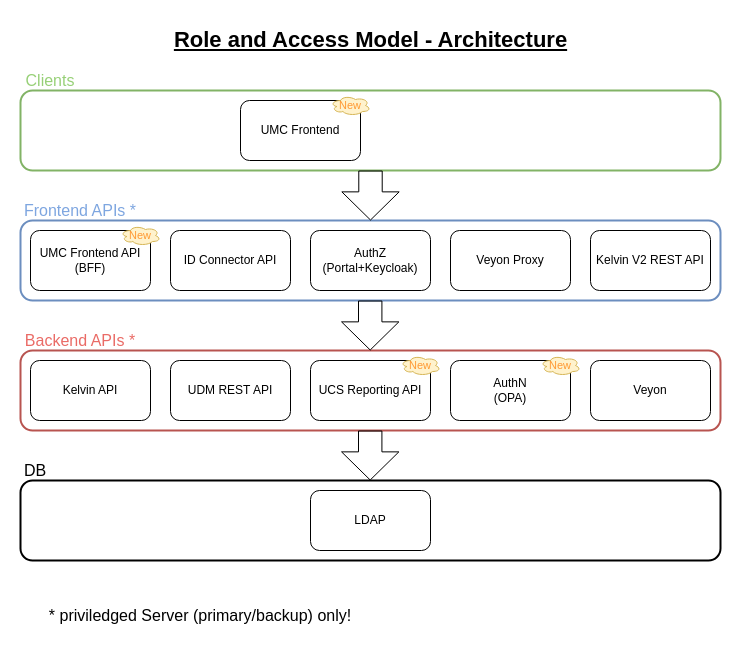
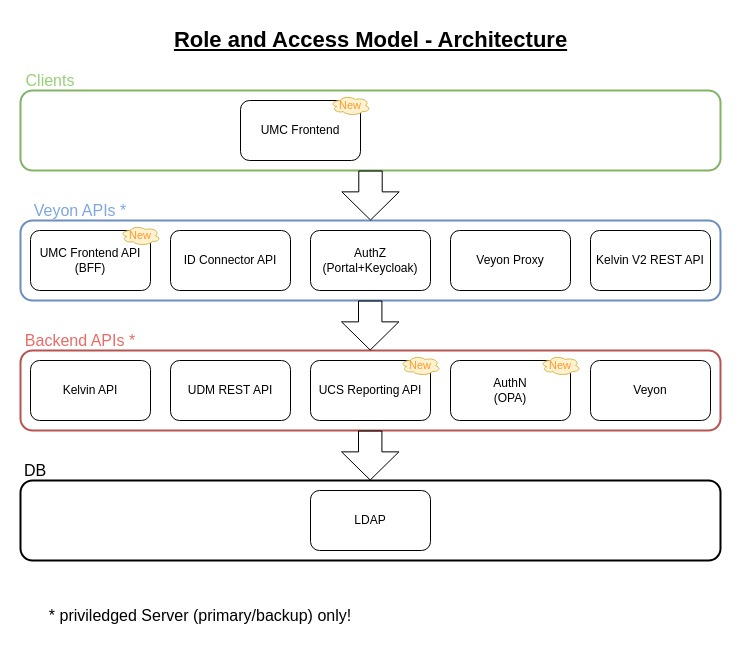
- <mxCell id="15" value="&lt;div style=&quot;font-size: 16px&quot;&gt;Frontend APIs *&lt;br style=&quot;font-size: 16px&quot;&gt;&lt;/div&gt;" style="text;html=1;strokeColor=none;fillColor=none;align=center;verticalAlign=middle;whiteSpace=wrap;rounded=0;fontSize=16;fontColor=#7EA6E0;" vertex="1" parent="1"><mxGeometry x="20" y="195" width="120" height="30" as="geometry" /></mxCell>
+ <mxCell id="15" value="&lt;div style=&quot;font-size: 16px&quot;&gt;Veyon APIs *&lt;br style=&quot;font-size: 16px&quot;&gt;&lt;/div&gt;" style="text;html=1;strokeColor=none;fillColor=none;align=center;verticalAlign=middle;whiteSpace=wrap;rounded=0;fontSize=16;fontColor=#7EA6E0;" vertex="1" parent="1"><mxGeometry x="20" y="195" width="120" height="30" as="geometry" /></mxCell>
